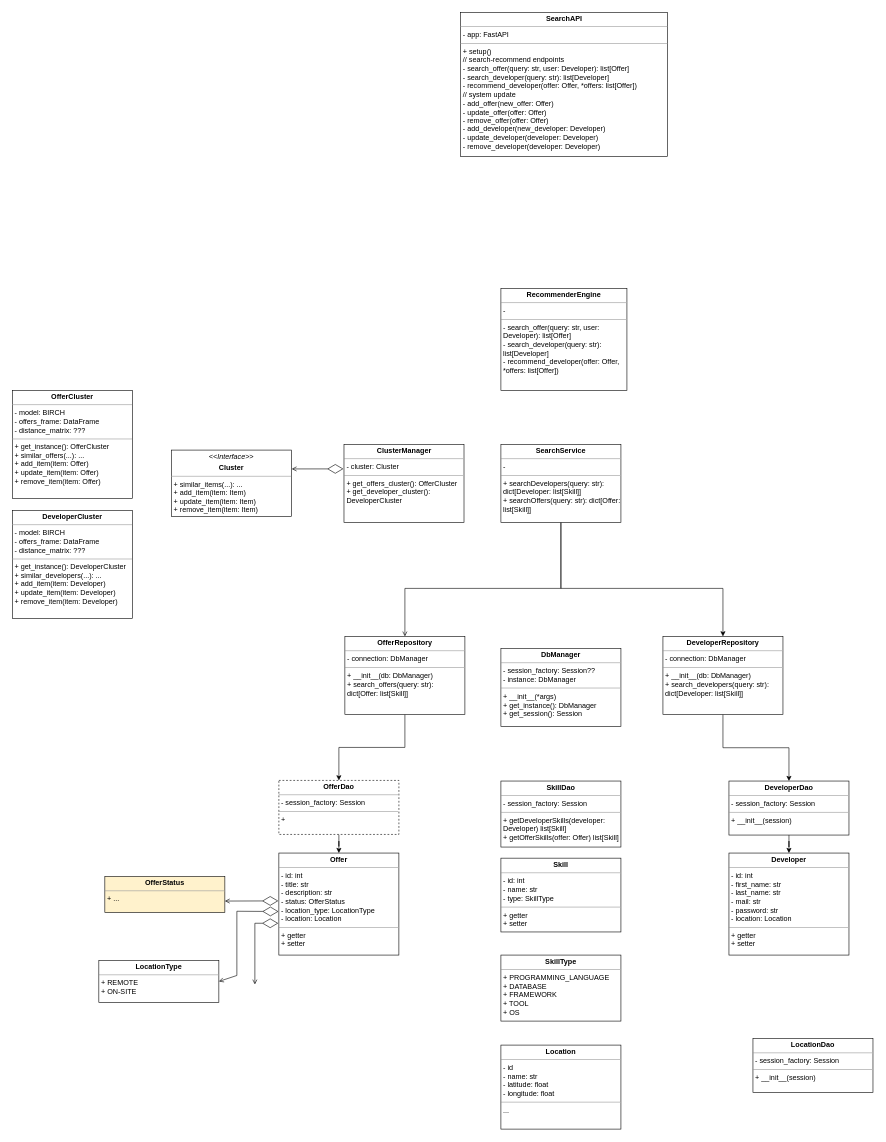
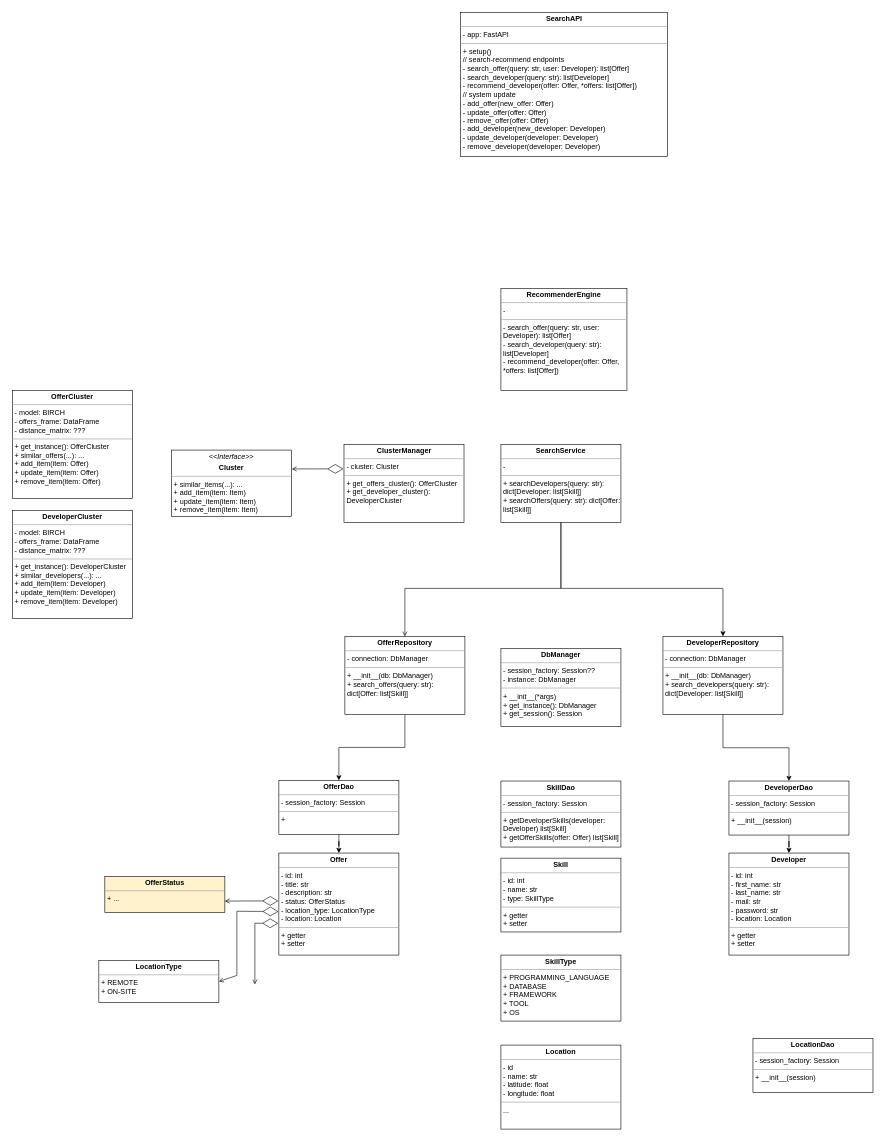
- <mxCell id="9" value="&lt;p style=&quot;margin:0px;margin-top:4px;text-align:center;&quot;&gt;&lt;b&gt;OfferDao&lt;/b&gt;&lt;/p&gt;&lt;hr size=&quot;1&quot;&gt;&lt;p style=&quot;margin:0px;margin-left:4px;&quot;&gt;- session_factory: Session&lt;/p&gt;&lt;hr size=&quot;1&quot;&gt;&lt;p style=&quot;margin:0px;margin-left:4px;&quot;&gt;+&amp;nbsp;&lt;/p&gt;" style="verticalAlign=top;align=left;overflow=fill;fontSize=12;fontFamily=Helvetica;html=1;whiteSpace=wrap;dashed=1;" vertex="1" parent="1"><mxGeometry x="464" y="1300" width="200" height="90" as="geometry" /></mxCell>
+ <mxCell id="9" value="&lt;p style=&quot;margin:0px;margin-top:4px;text-align:center;&quot;&gt;&lt;b&gt;OfferDao&lt;/b&gt;&lt;/p&gt;&lt;hr size=&quot;1&quot;&gt;&lt;p style=&quot;margin:0px;margin-left:4px;&quot;&gt;- session_factory: Session&lt;/p&gt;&lt;hr size=&quot;1&quot;&gt;&lt;p style=&quot;margin:0px;margin-left:4px;&quot;&gt;+&amp;nbsp;&lt;/p&gt;" style="verticalAlign=top;align=left;overflow=fill;fontSize=12;fontFamily=Helvetica;html=1;whiteSpace=wrap;" vertex="1" parent="1"><mxGeometry x="464" y="1300" width="200" height="90" as="geometry" /></mxCell>
